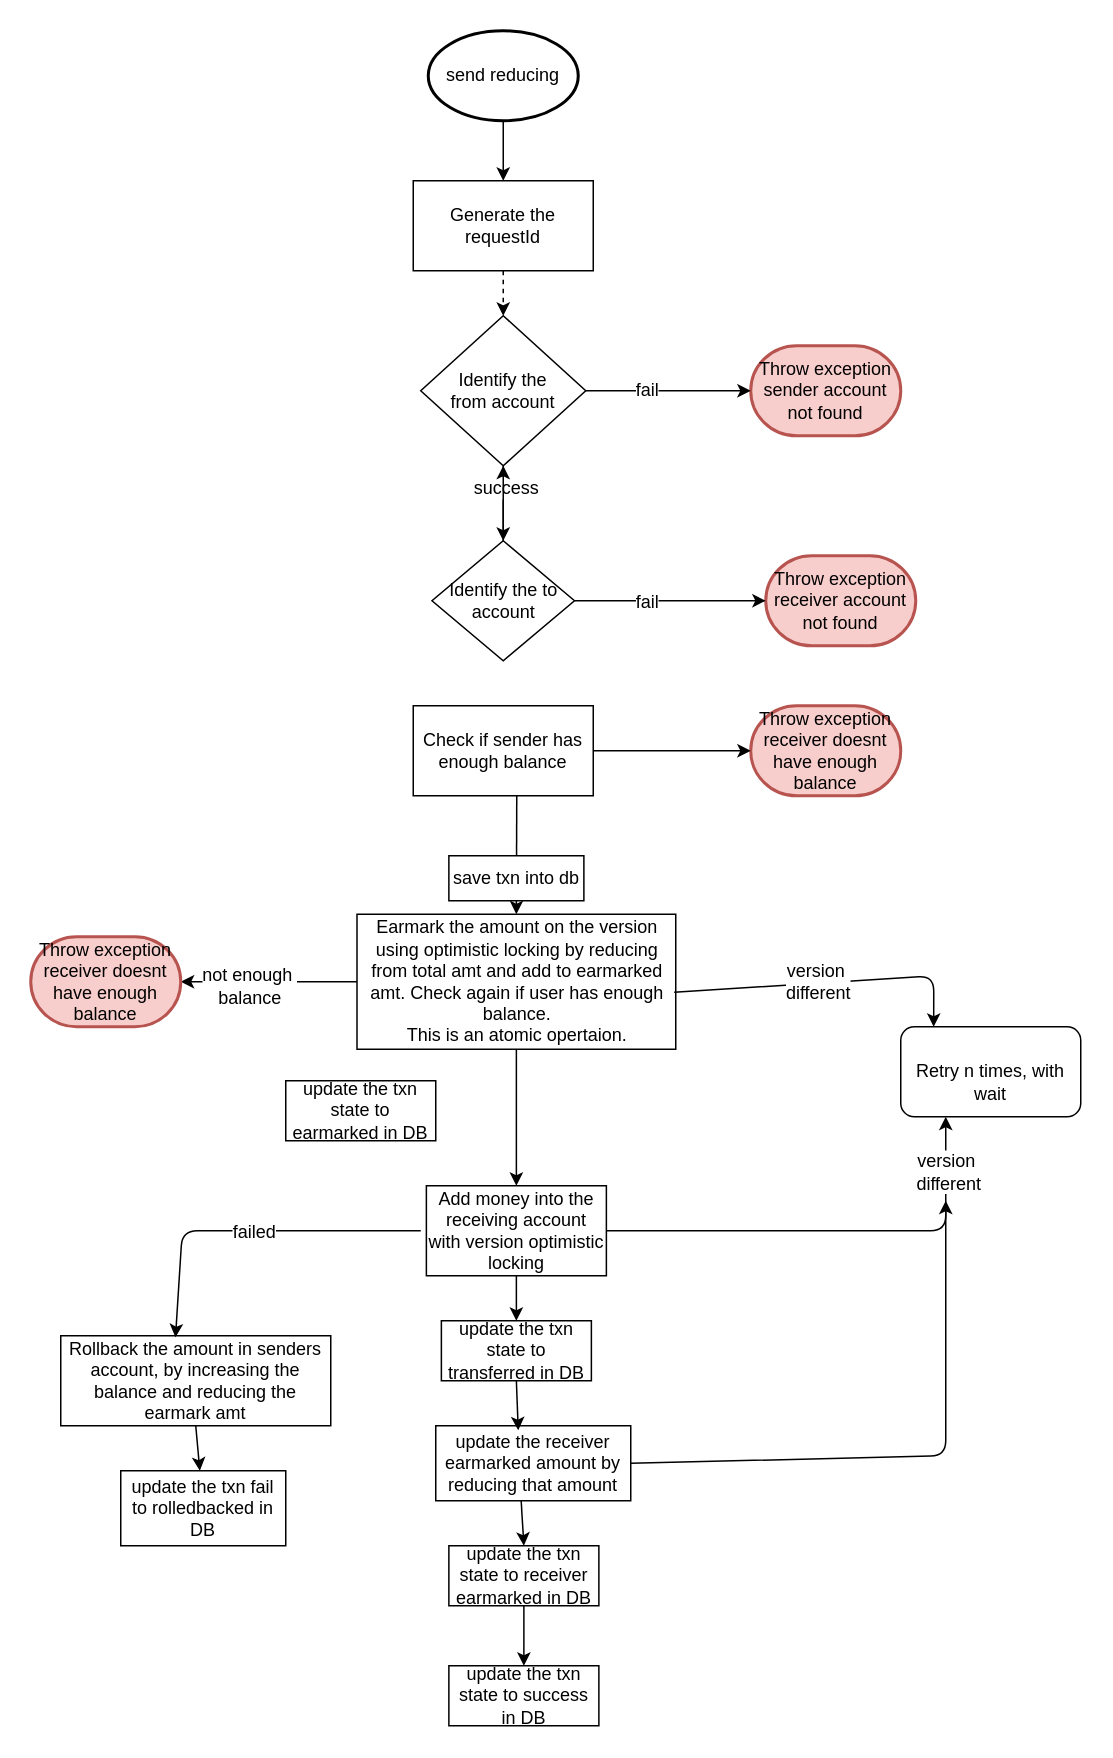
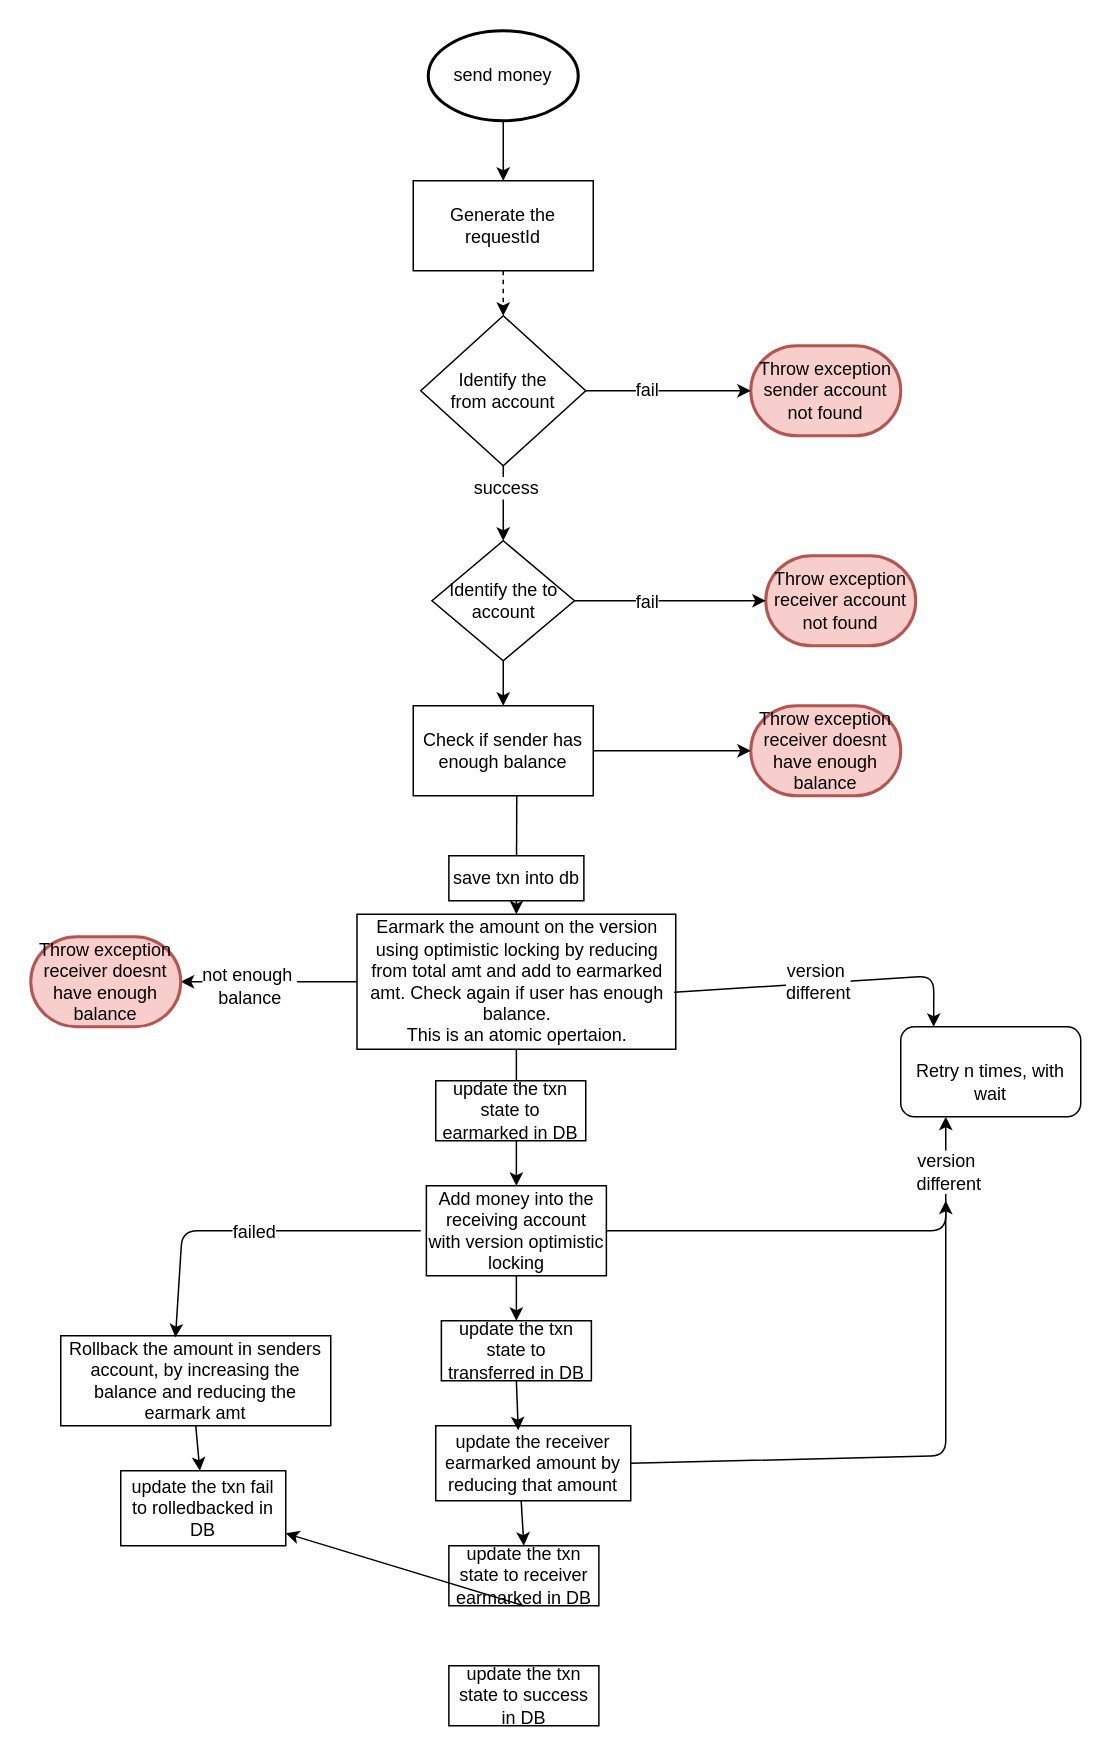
- <mxCell id="2" value="send reducing" style="strokeWidth=2;html=1;shape=mxgraph.flowchart.start_1;whiteSpace=wrap;" parent="1" vertex="1"><mxGeometry x="285" y="20" width="100" height="60" as="geometry" /></mxCell>
+ <mxCell id="2" value="send money" style="strokeWidth=2;html=1;shape=mxgraph.flowchart.start_1;whiteSpace=wrap;" parent="1" vertex="1"><mxGeometry x="285" y="20" width="100" height="60" as="geometry" /></mxCell>
- <mxCell id="15" value="" style="endArrow=classic;html=1;exitX=0.5;exitY=1;exitDx=0;exitDy=0;" edge="1" parent="1" source="17" target="6"><mxGeometry width="50" height="50" relative="1" as="geometry"><mxPoint x="90" y="680" as="sourcePoint" /><mxPoint x="140" y="630" as="targetPoint" /></mxGeometry></mxCell>
+ <mxCell id="15" value="" style="endArrow=classic;html=1;exitX=0.5;exitY=1;exitDx=0;exitDy=0;entryX=0.5;entryY=0;entryDx=0;entryDy=0;" edge="1" parent="1" source="17" target="16"><mxGeometry width="50" height="50" relative="1" as="geometry"><mxPoint x="90" y="680" as="sourcePoint" /><mxPoint x="140" y="630" as="targetPoint" /></mxGeometry></mxCell>
- <mxCell id="32" value="update the txn state to earmarked in DB" style="rounded=0;whiteSpace=wrap;html=1;" vertex="1" parent="1"><mxGeometry x="190" y="720" width="100" height="40" as="geometry" /></mxCell>
+ <mxCell id="32" value="update the txn state to earmarked in DB" style="rounded=0;whiteSpace=wrap;html=1;" vertex="1" parent="1"><mxGeometry x="290" y="720" width="100" height="40" as="geometry" /></mxCell>
- <mxCell id="45" value="" style="endArrow=classic;html=1;exitX=0.5;exitY=1;exitDx=0;exitDy=0;" edge="1" parent="1" source="34" target="35"><mxGeometry width="50" height="50" relative="1" as="geometry"><mxPoint x="180" y="1220" as="sourcePoint" /><mxPoint x="230" y="1170" as="targetPoint" /></mxGeometry></mxCell>
+ <mxCell id="45" value="" style="endArrow=classic;html=1;exitX=0.5;exitY=1;exitDx=0;exitDy=0;" edge="1" parent="1" source="34" target="46"><mxGeometry width="50" height="50" relative="1" as="geometry"><mxPoint x="180" y="1220" as="sourcePoint" /><mxPoint x="230" y="1170" as="targetPoint" /></mxGeometry></mxCell>
